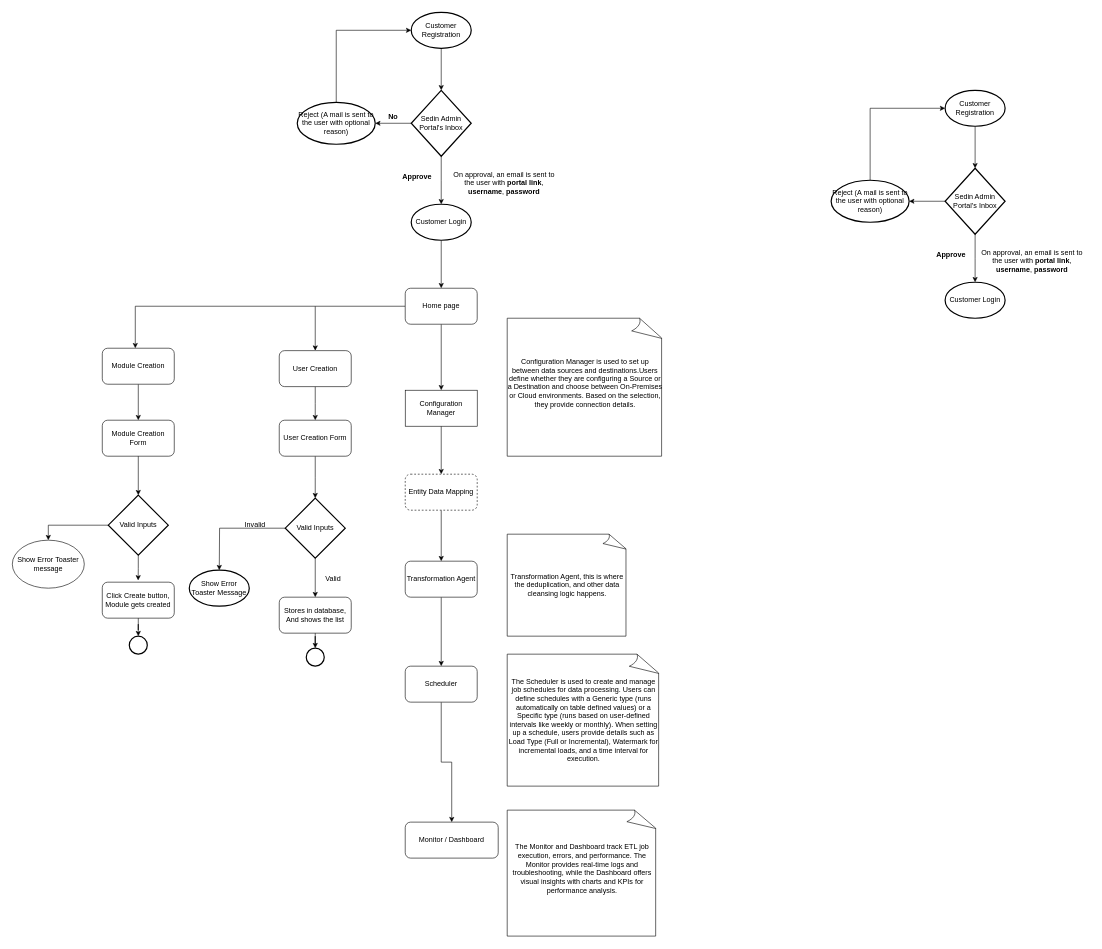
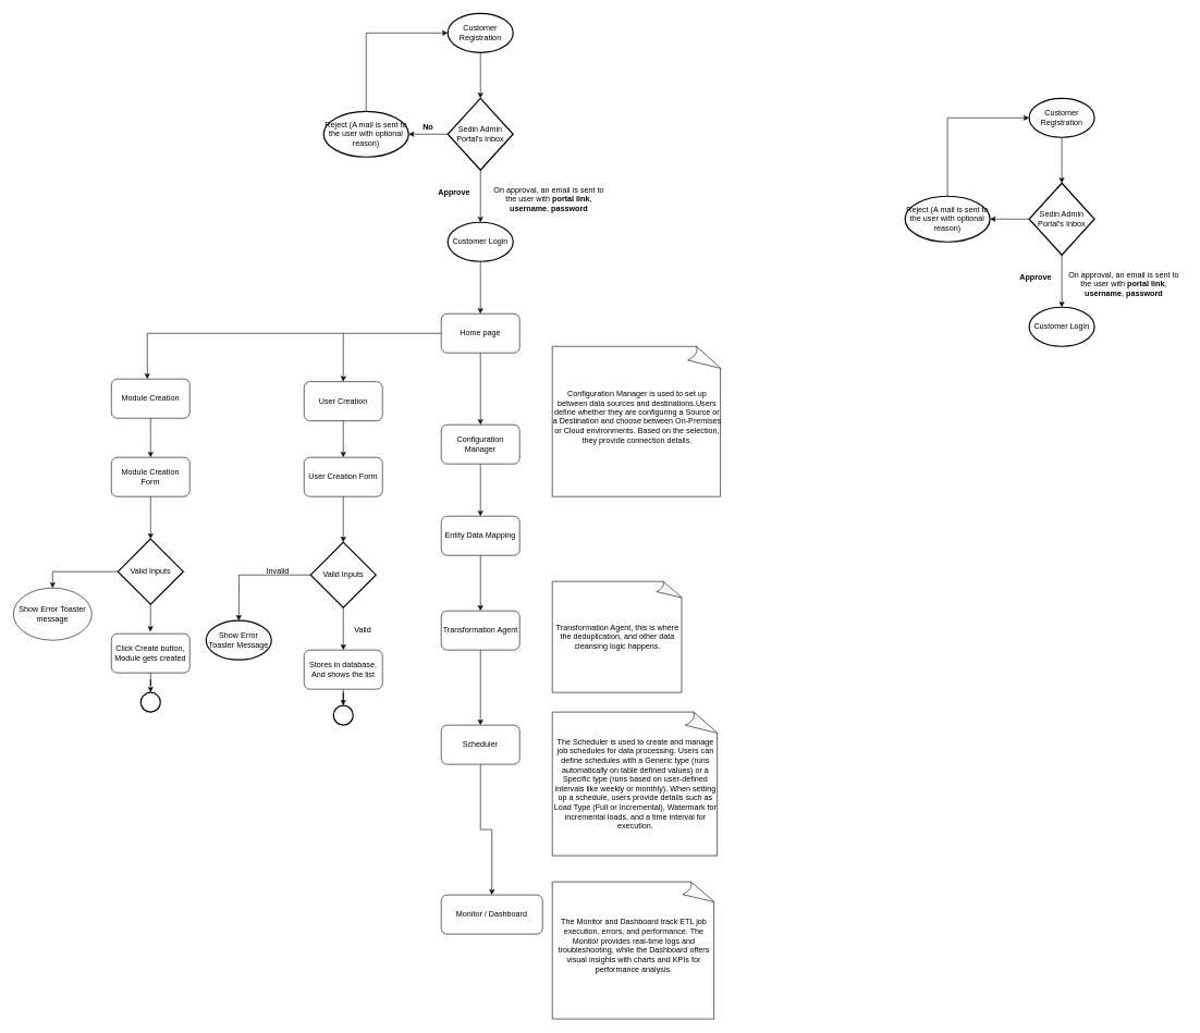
- <mxCell id="16" value="Configuration Manager" style="whiteSpace=wrap;html=1;rounded=0;" parent="1" vertex="1"><mxGeometry x="675" y="650" width="120" height="60" as="geometry" /></mxCell>
+ <mxCell id="16" value="Configuration Manager" style="rounded=1;whiteSpace=wrap;html=1;" parent="1" vertex="1"><mxGeometry x="675" y="650" width="120" height="60" as="geometry" /></mxCell>
- <mxCell id="18" value="Entity Data Mapping" style="rounded=1;whiteSpace=wrap;html=1;dashed=1;" parent="1" vertex="1"><mxGeometry x="675" y="790" width="120" height="60" as="geometry" /></mxCell>
+ <mxCell id="18" value="Entity Data Mapping" style="rounded=1;whiteSpace=wrap;html=1;" parent="1" vertex="1"><mxGeometry x="675" y="790" width="120" height="60" as="geometry" /></mxCell>
